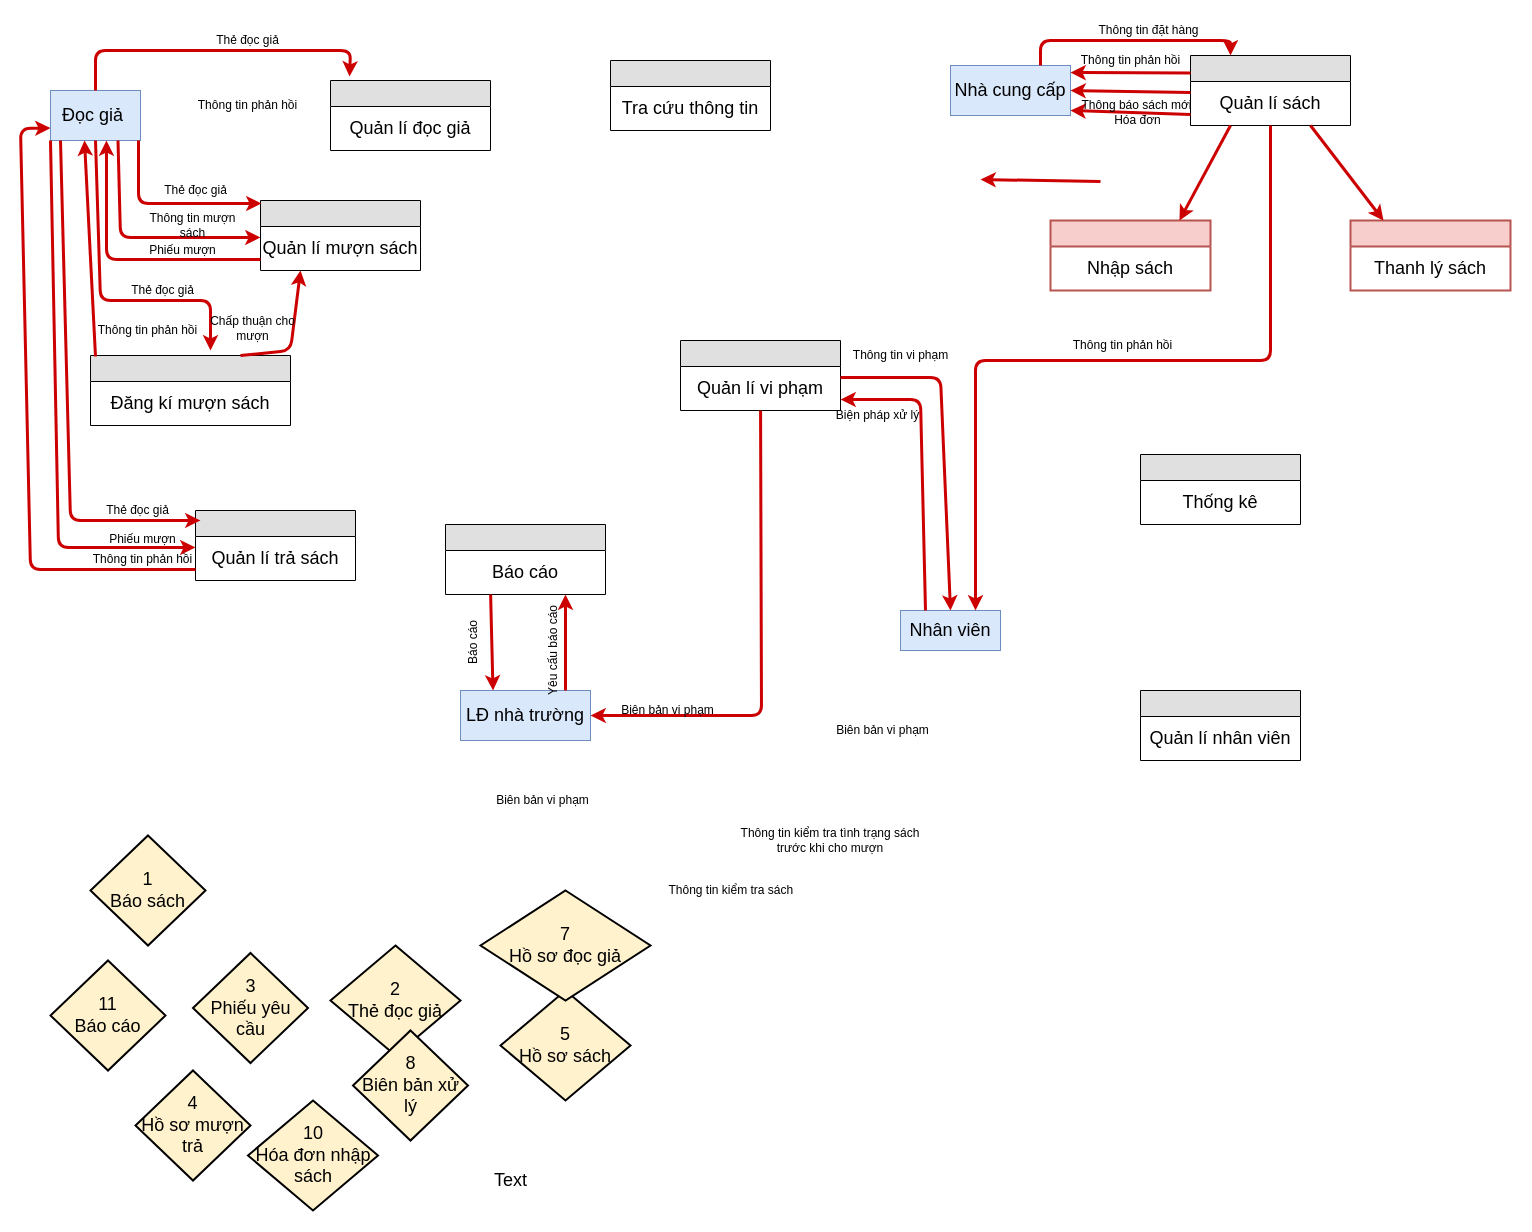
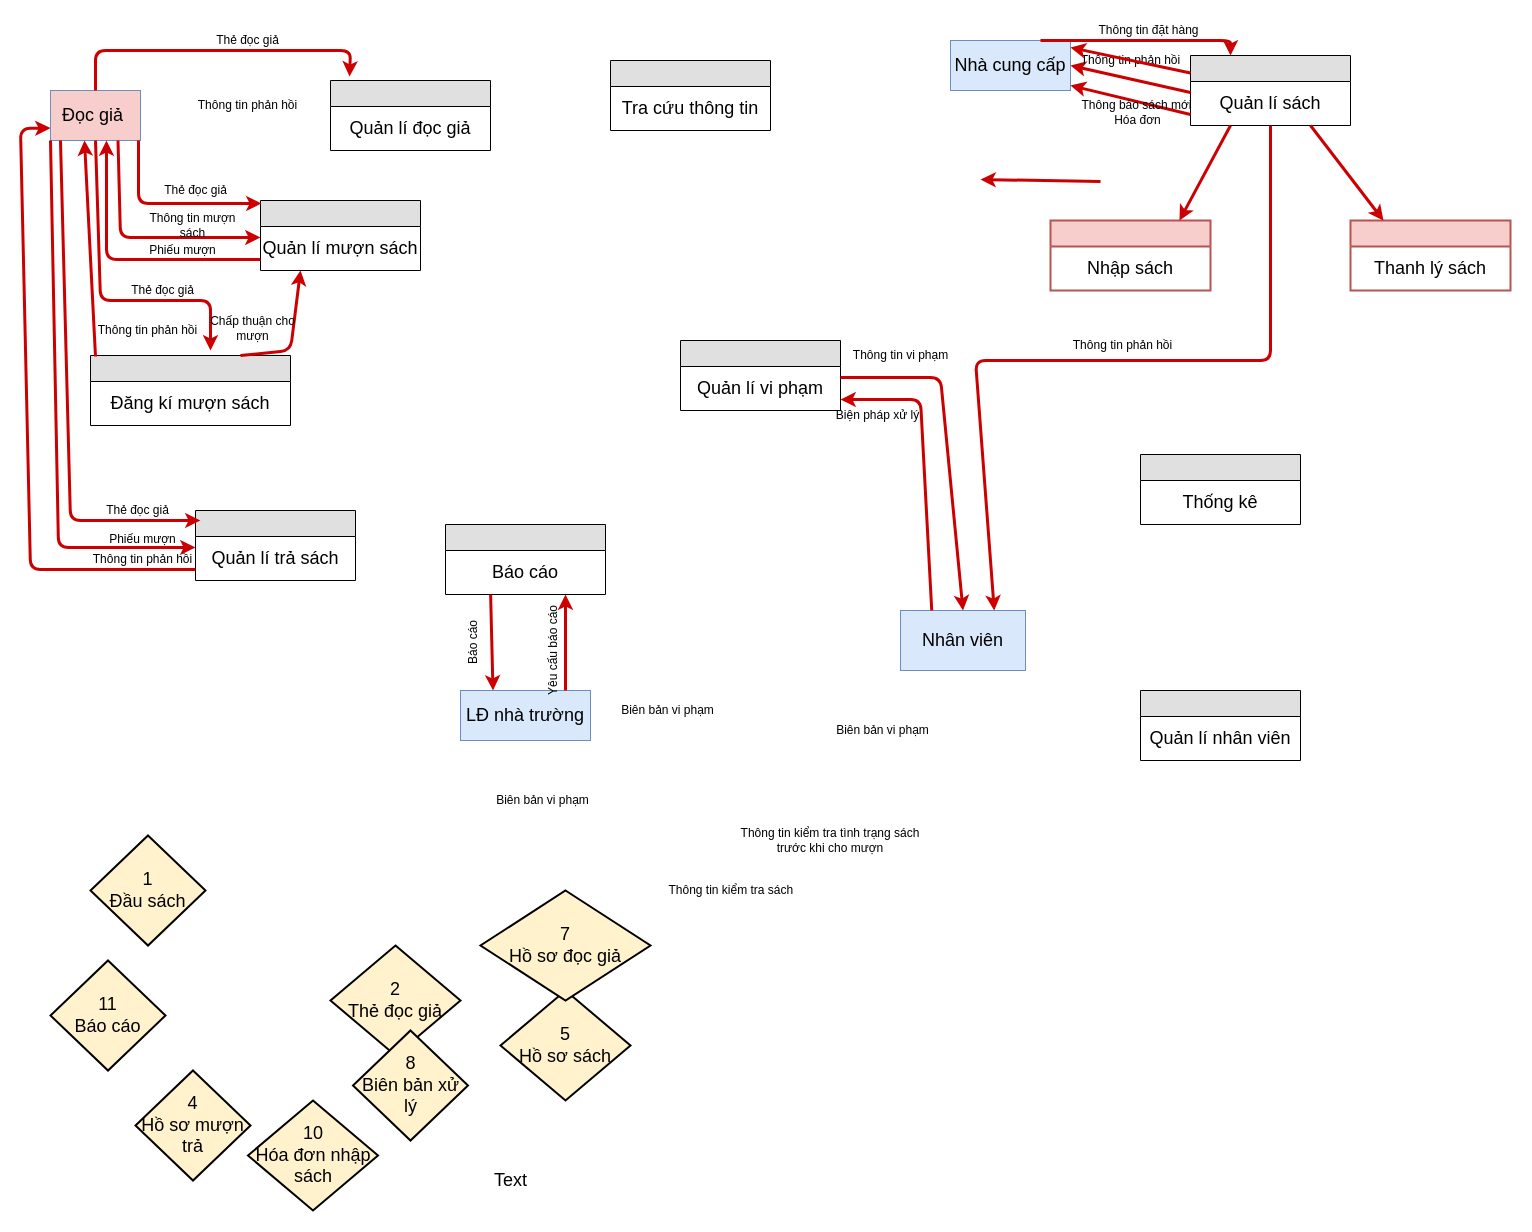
- <mxCell id="4" value="Nhà cung cấp" style="rounded=0;whiteSpace=wrap;html=1;fillColor=#dae8fc;strokeColor=#6c8ebf;fontSize=18;" vertex="1" parent="1"><mxGeometry x="950" y="65" width="120" height="50" as="geometry" /></mxCell>
+ <mxCell id="4" value="Nhà cung cấp" style="rounded=0;whiteSpace=wrap;html=1;fillColor=#dae8fc;strokeColor=#6c8ebf;fontSize=18;" vertex="1" parent="1"><mxGeometry x="950" y="40" width="120" height="50" as="geometry" /></mxCell>
- <mxCell id="2" value="Đọc giả&amp;nbsp;" style="rounded=0;whiteSpace=wrap;html=1;fillColor=#dae8fc;strokeColor=#6c8ebf;fontSize=18;" vertex="1" parent="1"><mxGeometry x="50" y="90" width="90" height="50" as="geometry" /></mxCell>
+ <mxCell id="2" value="Đọc giả&amp;nbsp;" style="rounded=0;whiteSpace=wrap;html=1;fillColor=#f8cecc;strokeColor=#6c8ebf;fontSize=18;" vertex="1" parent="1"><mxGeometry x="50" y="90" width="90" height="50" as="geometry" /></mxCell>
- <mxCell id="5" value="Nhân viên" style="rounded=0;whiteSpace=wrap;html=1;fillColor=#dae8fc;strokeColor=#6c8ebf;fontSize=18;" vertex="1" parent="1"><mxGeometry x="900" y="610" width="100" height="40" as="geometry" /></mxCell>
+ <mxCell id="5" value="Nhân viên" style="rounded=0;whiteSpace=wrap;html=1;fillColor=#dae8fc;strokeColor=#6c8ebf;fontSize=18;" vertex="1" parent="1"><mxGeometry x="900" y="610" width="125" height="60" as="geometry" /></mxCell>
- <mxCell id="37" value="" style="endArrow=classic;html=1;fontSize=18;strokeColor=#CC0000;strokeWidth=3;entryX=1;entryY=0.5;entryDx=0;entryDy=0;" edge="1" parent="1" source="7" target="3"><mxGeometry width="50" height="50" relative="1" as="geometry"><mxPoint x="150" y="112.5" as="sourcePoint" /><mxPoint x="740" y="501" as="targetPoint" /><Array as="points"><mxPoint x="761" y="715" /></Array></mxGeometry></mxCell>
- <mxCell id="78" value="1&lt;br&gt;Báo sách" style="rhombus;whiteSpace=wrap;html=1;strokeWidth=2;fillColor=#FFF2CC;gradientColor=none;fontSize=18;" vertex="1" parent="1"><mxGeometry x="90" y="835" width="115" height="110" as="geometry" /></mxCell>
+ <mxCell id="78" value="1&lt;br&gt;Đầu sách" style="rhombus;whiteSpace=wrap;html=1;strokeWidth=2;fillColor=#FFF2CC;gradientColor=none;fontSize=18;" vertex="1" parent="1"><mxGeometry x="90" y="835" width="115" height="110" as="geometry" /></mxCell>
- <mxCell id="80" value="3&lt;br&gt;Phiếu yêu cầu" style="rhombus;whiteSpace=wrap;html=1;strokeWidth=2;fillColor=#FFF2CC;gradientColor=none;fontSize=18;" vertex="1" parent="1"><mxGeometry x="192.5" y="952.5" width="115" height="110" as="geometry" /></mxCell>
